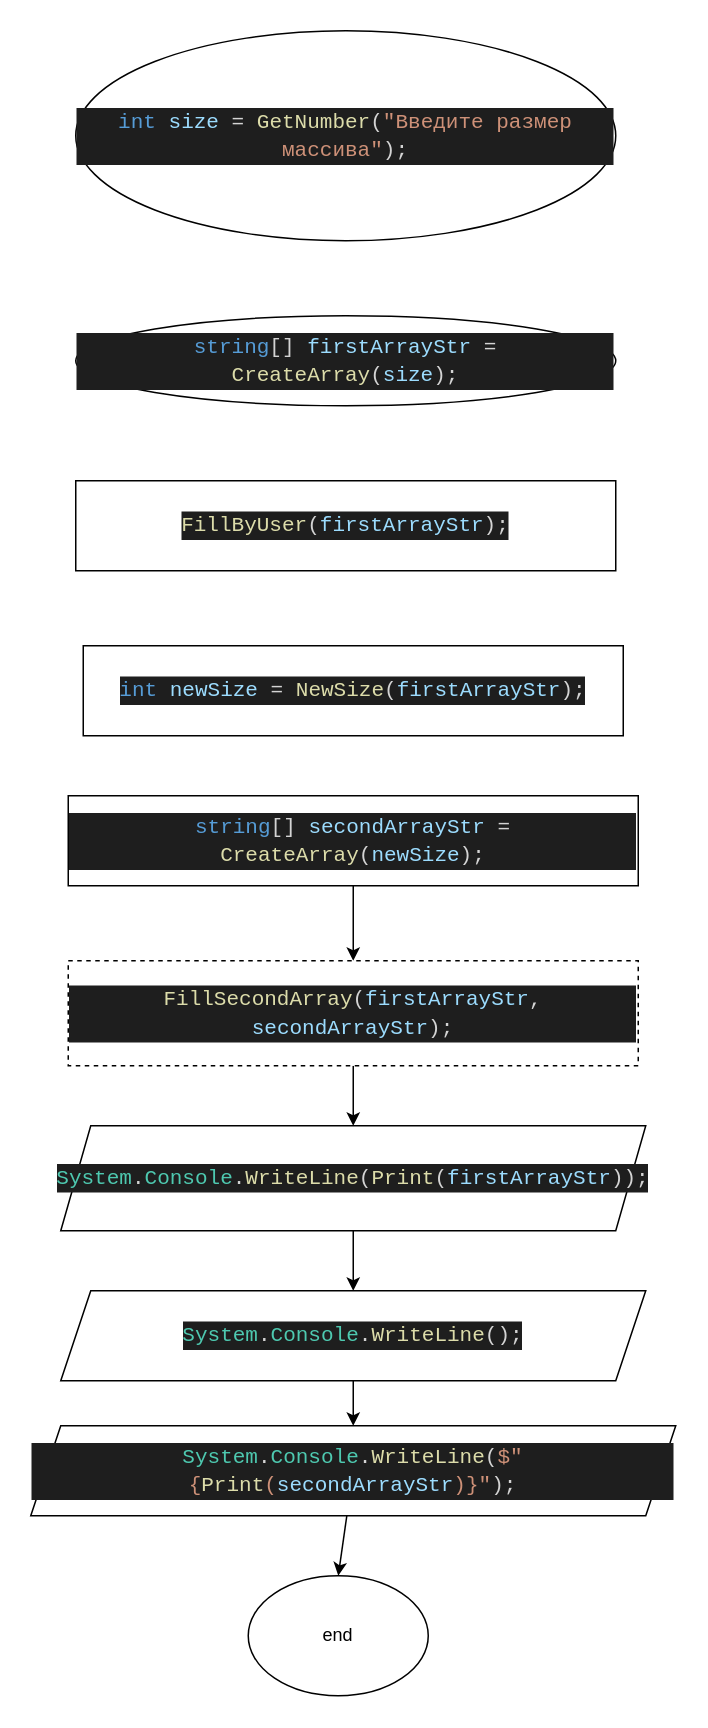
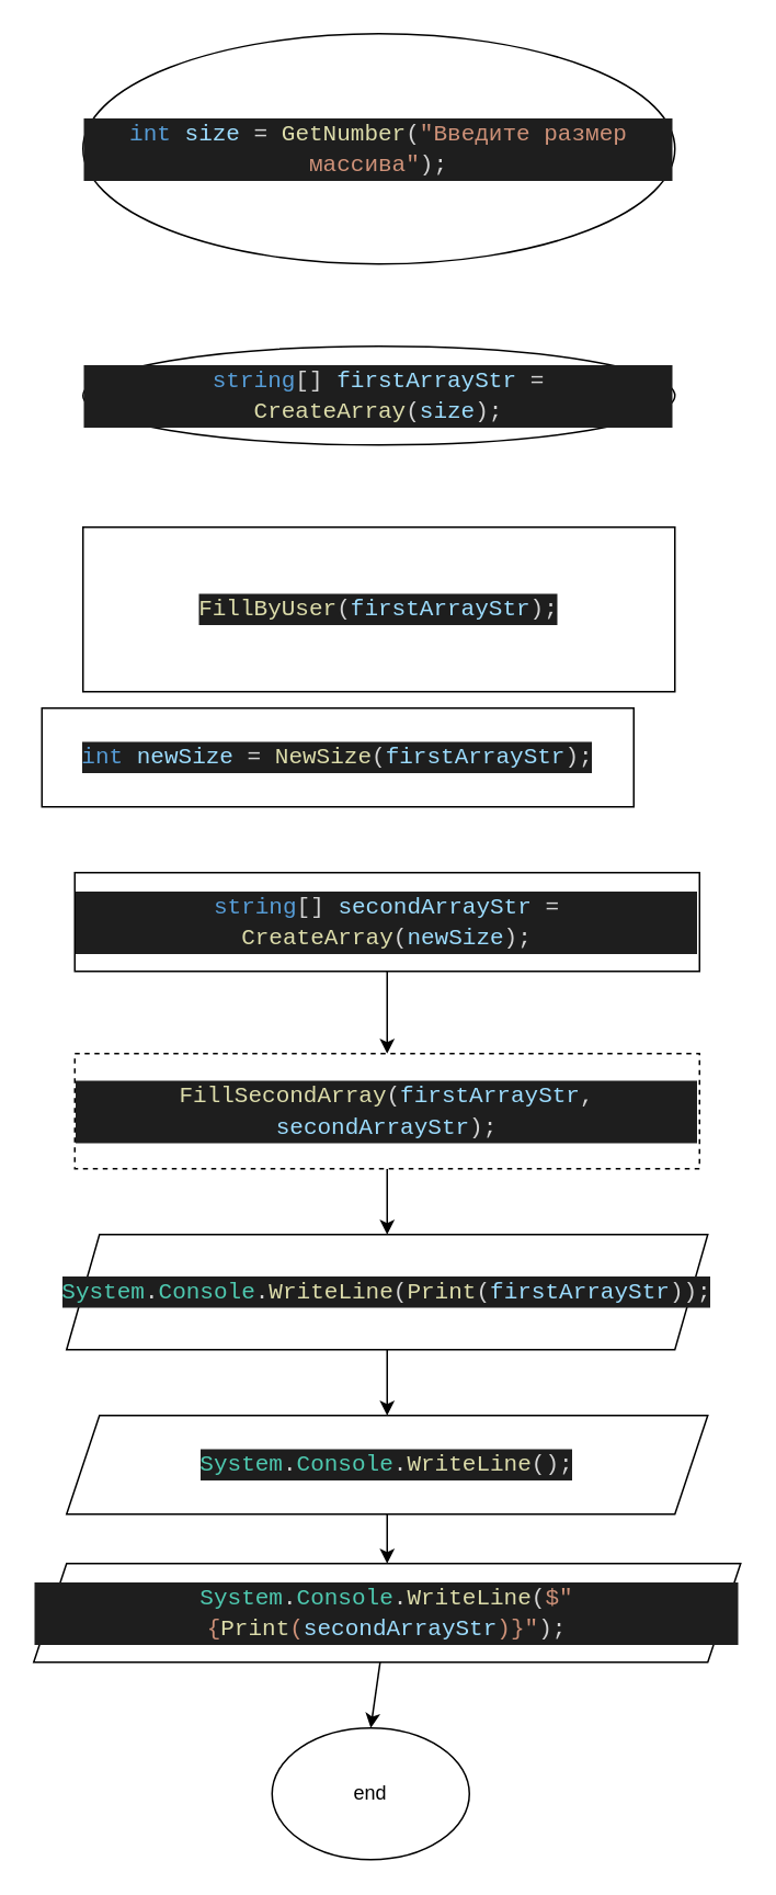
- <mxCell id="4" value="&lt;div style=&quot;color: rgb(212, 212, 212); background-color: rgb(30, 30, 30); font-family: Consolas, &amp;quot;Courier New&amp;quot;, monospace; font-size: 14px; line-height: 19px;&quot;&gt;&lt;span style=&quot;color: #dcdcaa;&quot;&gt;FillByUser&lt;/span&gt;(&lt;span style=&quot;color: #9cdcfe;&quot;&gt;firstArrayStr&lt;/span&gt;);&lt;/div&gt;" style="rounded=0;whiteSpace=wrap;html=1;" vertex="1" parent="1"><mxGeometry x="50" y="320" width="360" height="60" as="geometry" /></mxCell>
+ <mxCell id="4" value="&lt;div style=&quot;color: rgb(212, 212, 212); background-color: rgb(30, 30, 30); font-family: Consolas, &amp;quot;Courier New&amp;quot;, monospace; font-size: 14px; line-height: 19px;&quot;&gt;&lt;span style=&quot;color: #dcdcaa;&quot;&gt;FillByUser&lt;/span&gt;(&lt;span style=&quot;color: #9cdcfe;&quot;&gt;firstArrayStr&lt;/span&gt;);&lt;/div&gt;" style="rounded=0;whiteSpace=wrap;html=1;" vertex="1" parent="1"><mxGeometry x="50" y="320" width="360" height="100" as="geometry" /></mxCell>
- <mxCell id="5" value="&lt;div style=&quot;color: rgb(212, 212, 212); background-color: rgb(30, 30, 30); font-family: Consolas, &amp;quot;Courier New&amp;quot;, monospace; font-size: 14px; line-height: 19px;&quot;&gt;&lt;span style=&quot;color: #569cd6;&quot;&gt;int&lt;/span&gt; &lt;span style=&quot;color: #9cdcfe;&quot;&gt;newSize&lt;/span&gt; = &lt;span style=&quot;color: #dcdcaa;&quot;&gt;NewSize&lt;/span&gt;(&lt;span style=&quot;color: #9cdcfe;&quot;&gt;firstArrayStr&lt;/span&gt;);&lt;/div&gt;" style="rounded=0;whiteSpace=wrap;html=1;" vertex="1" parent="1"><mxGeometry x="55" y="430" width="360" height="60" as="geometry" /></mxCell>
+ <mxCell id="5" value="&lt;div style=&quot;color: rgb(212, 212, 212); background-color: rgb(30, 30, 30); font-family: Consolas, &amp;quot;Courier New&amp;quot;, monospace; font-size: 14px; line-height: 19px;&quot;&gt;&lt;span style=&quot;color: #569cd6;&quot;&gt;int&lt;/span&gt; &lt;span style=&quot;color: #9cdcfe;&quot;&gt;newSize&lt;/span&gt; = &lt;span style=&quot;color: #dcdcaa;&quot;&gt;NewSize&lt;/span&gt;(&lt;span style=&quot;color: #9cdcfe;&quot;&gt;firstArrayStr&lt;/span&gt;);&lt;/div&gt;" style="rounded=0;whiteSpace=wrap;html=1;" vertex="1" parent="1"><mxGeometry x="25" y="430" width="360" height="60" as="geometry" /></mxCell>
